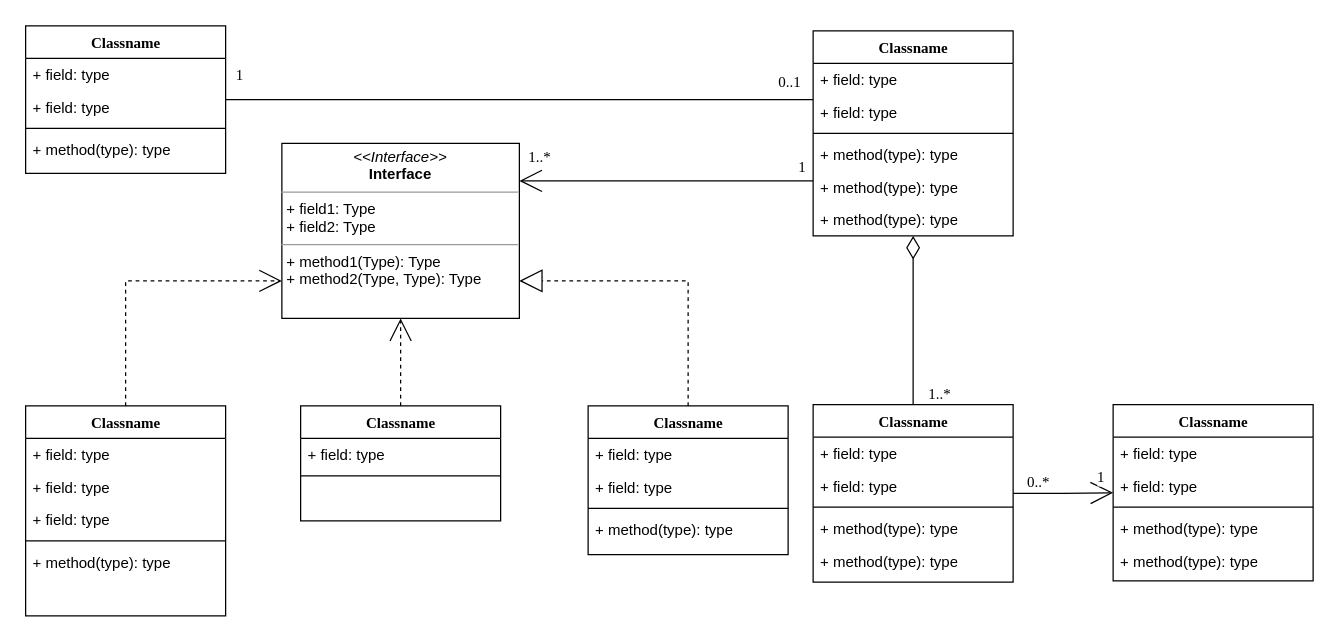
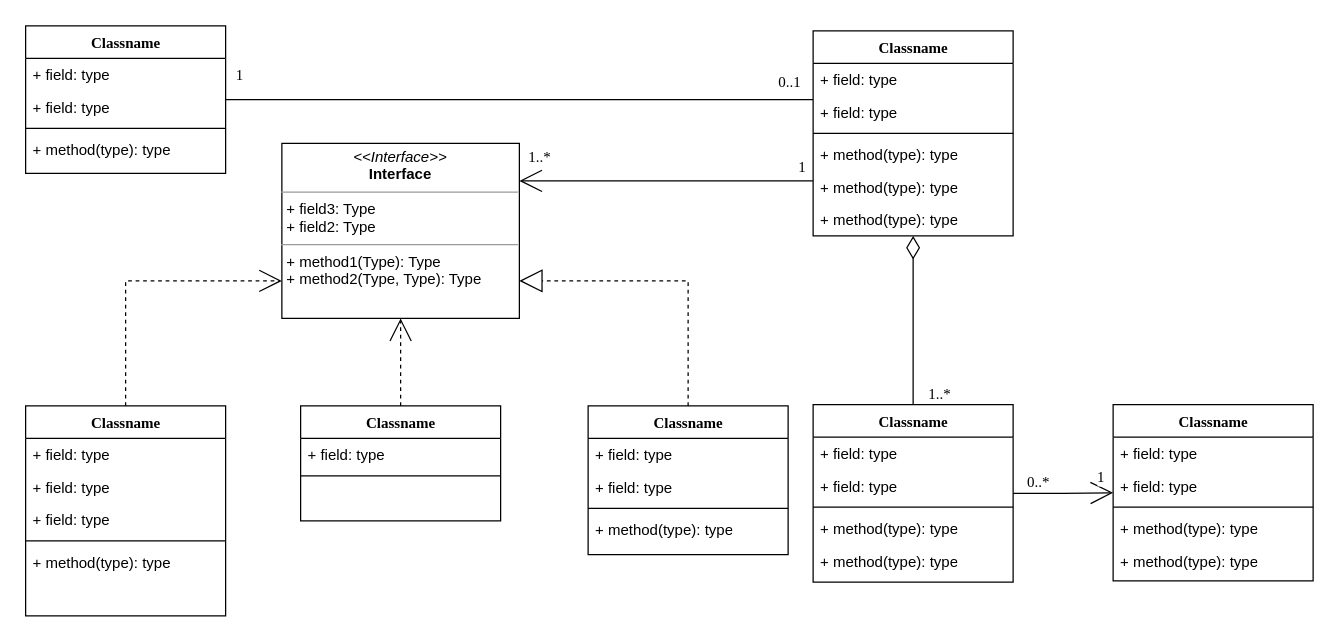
- <mxCell id="54" value="&lt;p style=&quot;margin:0px;margin-top:4px;text-align:center;&quot;&gt;&lt;i&gt;&amp;lt;&amp;lt;Interface&amp;gt;&amp;gt;&lt;/i&gt;&lt;br/&gt;&lt;b&gt;Interface&lt;/b&gt;&lt;/p&gt;&lt;hr size=&quot;1&quot;/&gt;&lt;p style=&quot;margin:0px;margin-left:4px;&quot;&gt;+ field1: Type&lt;br/&gt;+ field2: Type&lt;/p&gt;&lt;hr size=&quot;1&quot;/&gt;&lt;p style=&quot;margin:0px;margin-left:4px;&quot;&gt;+ method1(Type): Type&lt;br/&gt;+ method2(Type, Type): Type&lt;/p&gt;" style="verticalAlign=top;align=left;overflow=fill;fontSize=12;fontFamily=Helvetica;html=1;rounded=0;shadow=0;comic=0;labelBackgroundColor=none;strokeWidth=1" parent="1" vertex="1"><mxGeometry x="225" y="114" width="190" height="140" as="geometry" /></mxCell>
+ <mxCell id="54" value="&lt;p style=&quot;margin:0px;margin-top:4px;text-align:center;&quot;&gt;&lt;i&gt;&amp;lt;&amp;lt;Interface&amp;gt;&amp;gt;&lt;/i&gt;&lt;br/&gt;&lt;b&gt;Interface&lt;/b&gt;&lt;/p&gt;&lt;hr size=&quot;1&quot;/&gt;&lt;p style=&quot;margin:0px;margin-left:4px;&quot;&gt;+ field3: Type&lt;br/&gt;+ field2: Type&lt;/p&gt;&lt;hr size=&quot;1&quot;/&gt;&lt;p style=&quot;margin:0px;margin-left:4px;&quot;&gt;+ method1(Type): Type&lt;br/&gt;+ method2(Type, Type): Type&lt;/p&gt;" style="verticalAlign=top;align=left;overflow=fill;fontSize=12;fontFamily=Helvetica;html=1;rounded=0;shadow=0;comic=0;labelBackgroundColor=none;strokeWidth=1" parent="1" vertex="1"><mxGeometry x="225" y="114" width="190" height="140" as="geometry" /></mxCell>
